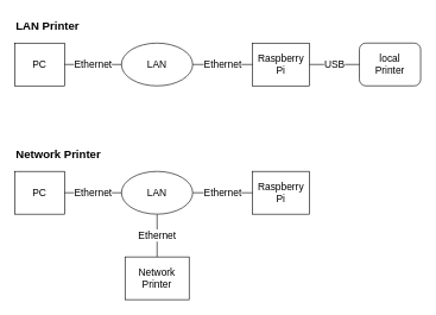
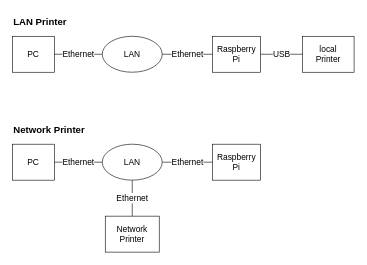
- <mxCell id="2" value="local&lt;br style=&quot;font-size: 14px;&quot;&gt;Printer" style="whiteSpace=wrap;html=1;fontSize=14;rounded=1;" vertex="1" parent="1"><mxGeometry x="504" y="60" width="86" height="60" as="geometry" /></mxCell>
+ <mxCell id="2" value="local&lt;br style=&quot;font-size: 14px;&quot;&gt;Printer" style="whiteSpace=wrap;html=1;fontSize=14;" vertex="1" parent="1"><mxGeometry x="504" y="60" width="86" height="60" as="geometry" /></mxCell>
